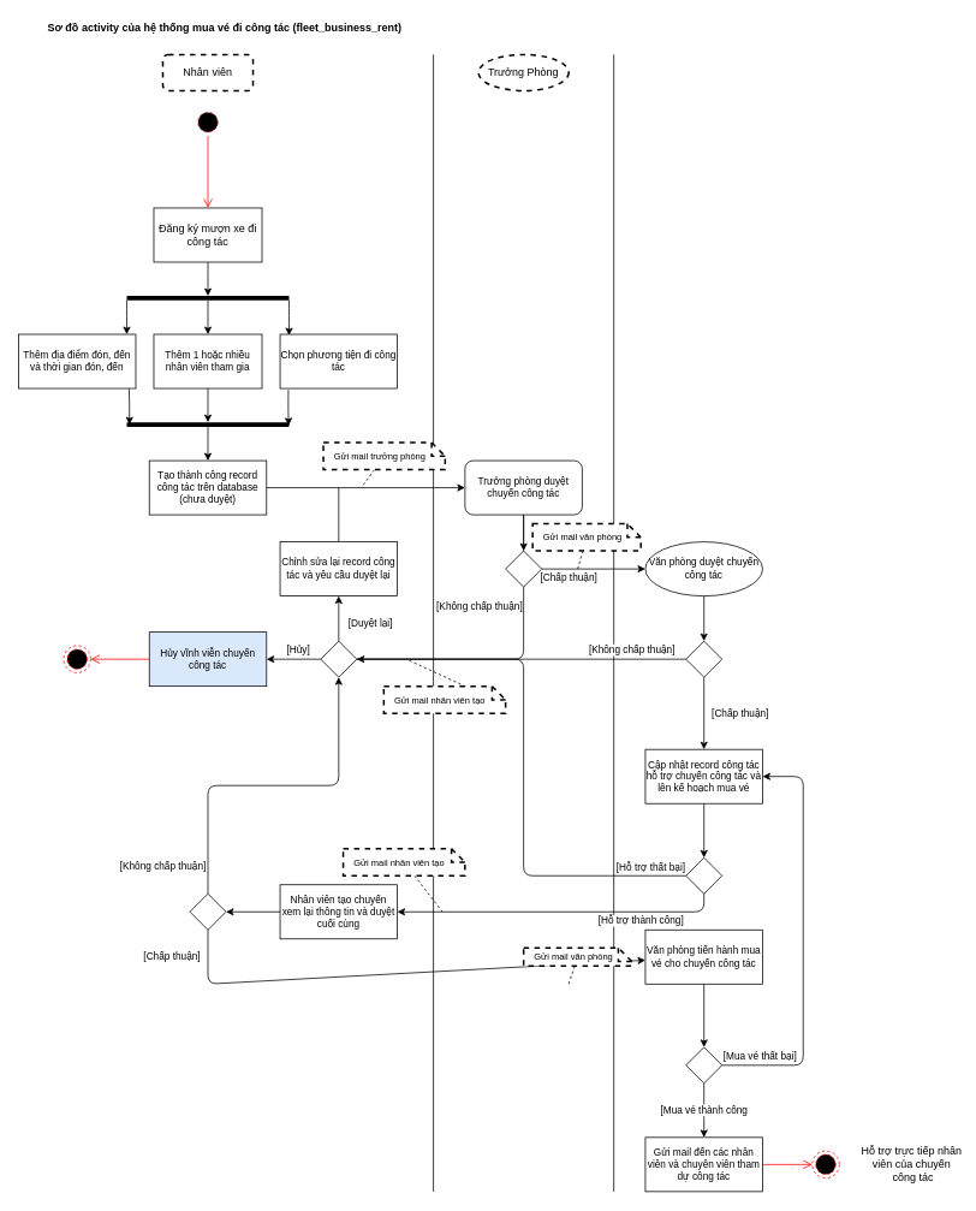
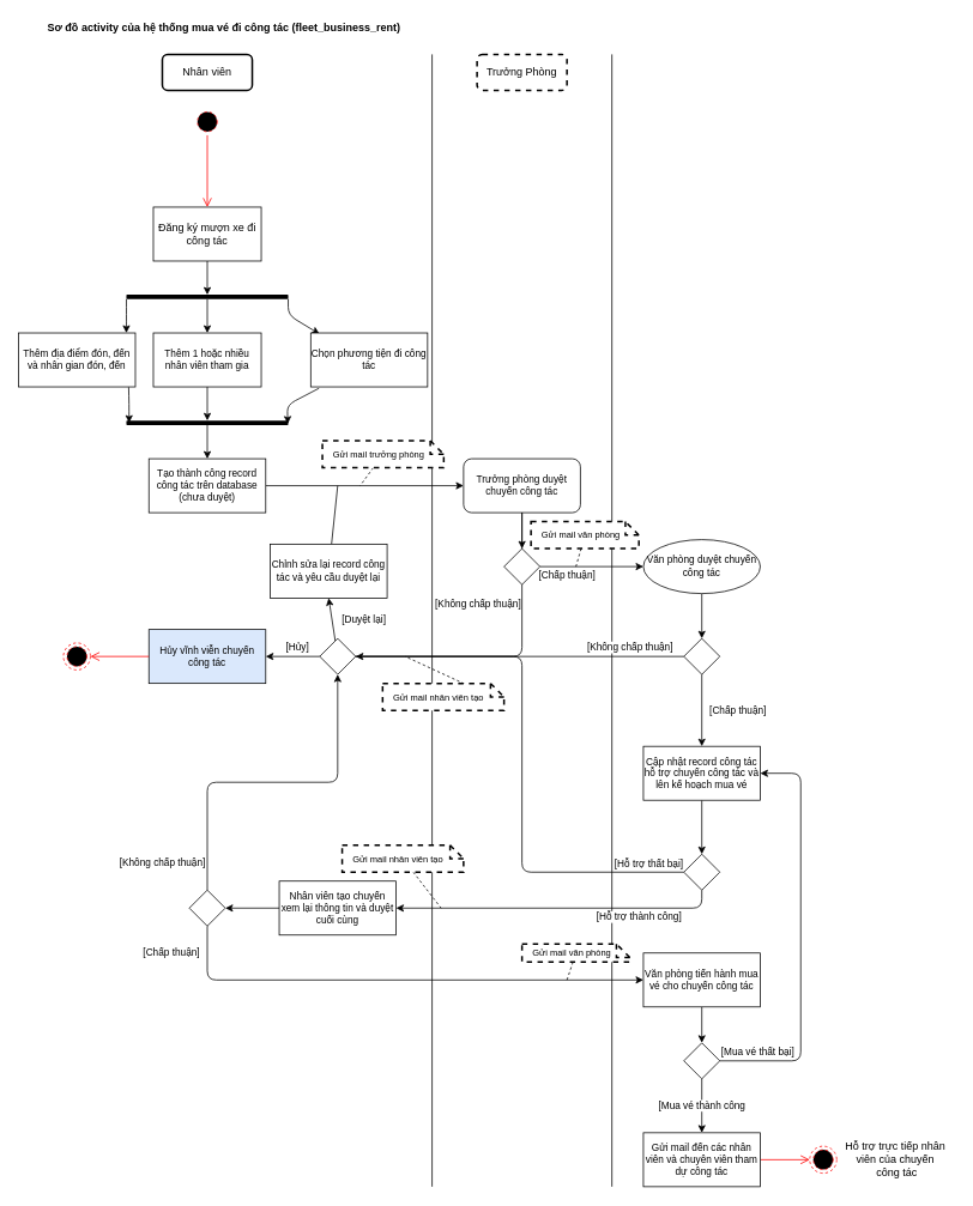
- <mxCell id="4" value="Nhân viên" style="rounded=1;whiteSpace=wrap;html=1;strokeWidth=2;dashed=1;" parent="1" vertex="1"><mxGeometry x="180" y="60" width="100" height="40" as="geometry" /></mxCell>
+ <mxCell id="4" value="Nhân viên" style="rounded=1;whiteSpace=wrap;html=1;strokeWidth=2;dashed=0;" parent="1" vertex="1"><mxGeometry x="180" y="60" width="100" height="40" as="geometry" /></mxCell>
- <mxCell id="20" value="Trưởng Phòng" style="ellipse;whiteSpace=wrap;html=1;strokeWidth=2;dashed=1;" parent="1" vertex="1"><mxGeometry x="530" y="60" width="100" height="40" as="geometry" /></mxCell>
+ <mxCell id="20" value="Trưởng Phòng" style="rounded=1;whiteSpace=wrap;html=1;strokeWidth=2;dashed=1;" parent="1" vertex="1"><mxGeometry x="530" y="60" width="100" height="40" as="geometry" /></mxCell>
- <mxCell id="11" value="Thêm địa điểm đón, đến và thời gian đón, đến" style="whiteSpace=wrap;html=1;rounded=0;fontSize=11;" parent="1" vertex="1"><mxGeometry x="20" y="370" width="130" height="60" as="geometry" /></mxCell>
+ <mxCell id="11" value="Thêm địa điểm đón, đến và nhân gian đón, đến" style="whiteSpace=wrap;html=1;rounded=0;fontSize=11;" parent="1" vertex="1"><mxGeometry x="20" y="370" width="130" height="60" as="geometry" /></mxCell>
- <mxCell id="14" value="Chọn phương tiện đi công tác" style="whiteSpace=wrap;html=1;rounded=0;fontSize=11;" parent="1" vertex="1"><mxGeometry x="310" y="370" width="130" height="60" as="geometry" /></mxCell>
+ <mxCell id="14" value="Chọn phương tiện đi công tác" style="whiteSpace=wrap;html=1;rounded=0;fontSize=11;" parent="1" vertex="1"><mxGeometry x="345" y="370" width="130" height="60" as="geometry" /></mxCell>
- <mxCell id="30" value="Chỉnh sửa lại record công tác và yêu cầu duyệt lại" style="whiteSpace=wrap;html=1;rounded=0;fontSize=11;" parent="1" vertex="1"><mxGeometry x="310" y="600" width="130" height="60" as="geometry" /></mxCell>
+ <mxCell id="30" value="Chỉnh sửa lại record công tác và yêu cầu duyệt lại" style="whiteSpace=wrap;html=1;rounded=0;fontSize=11;" parent="1" vertex="1"><mxGeometry x="300" y="605" width="130" height="60" as="geometry" /></mxCell>
- <mxCell id="60" value="Văn phòng tiến hành mua vé cho chuyến công tác" style="whiteSpace=wrap;html=1;rounded=0;fontSize=11;" parent="1" vertex="1"><mxGeometry x="715" y="1030" width="130" height="60" as="geometry" /></mxCell>
+ <mxCell id="60" value="Văn phòng tiến hành mua vé cho chuyến công tác" style="whiteSpace=wrap;html=1;rounded=0;fontSize=11;" parent="1" vertex="1"><mxGeometry x="715" y="1060" width="130" height="60" as="geometry" /></mxCell>
- <mxCell id="53" value="&lt;span&gt;Hỗ trợ trực tiếp nhân&lt;br&gt;viên của chuyến&lt;br&gt;&amp;nbsp;công tác&lt;/span&gt;" style="text;html=1;align=center;verticalAlign=middle;resizable=0;points=[];autosize=1;strokeColor=none;fillColor=none;" parent="1" vertex="1"><mxGeometry x="945" y="1265" width="130" height="50" as="geometry" /></mxCell>
+ <mxCell id="53" value="&lt;span&gt;Hỗ trợ trực tiếp nhân&lt;br&gt;viên của chuyến&lt;br&gt;&amp;nbsp;công tác&lt;/span&gt;" style="text;html=1;align=center;verticalAlign=middle;resizable=0;points=[];autosize=1;strokeColor=none;fillColor=none;" parent="1" vertex="1"><mxGeometry x="930" y="1265" width="130" height="50" as="geometry" /></mxCell>
